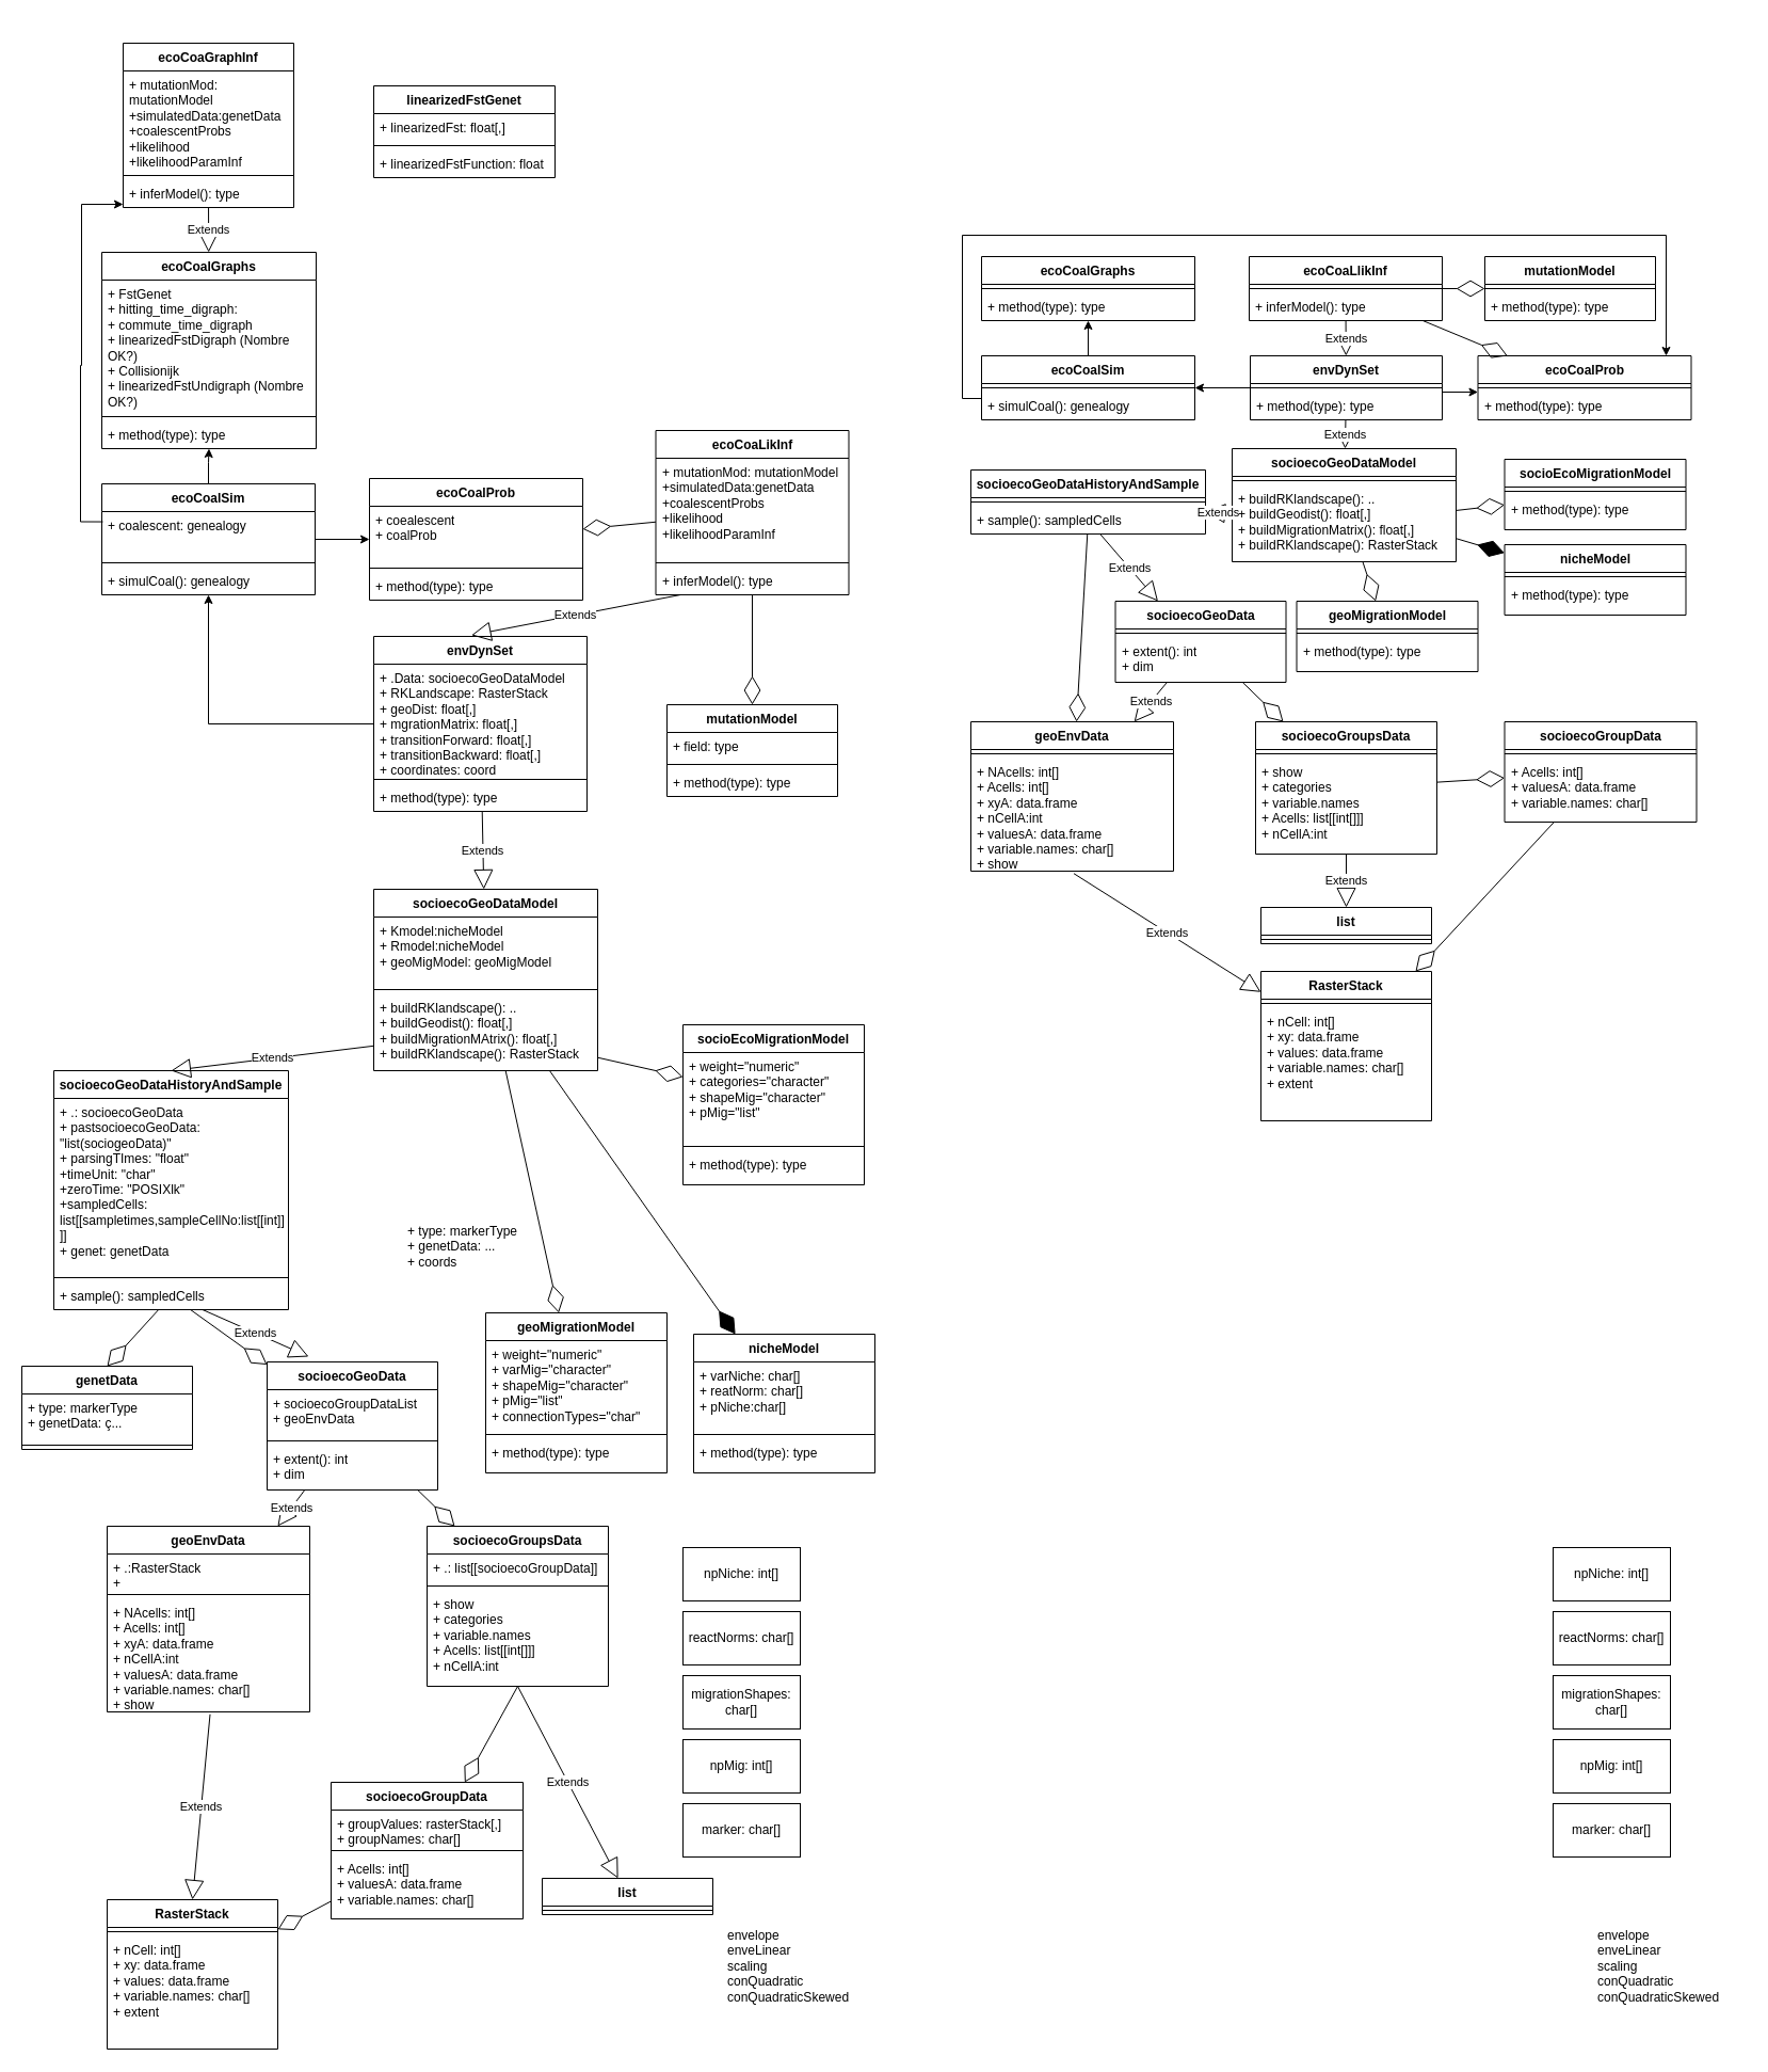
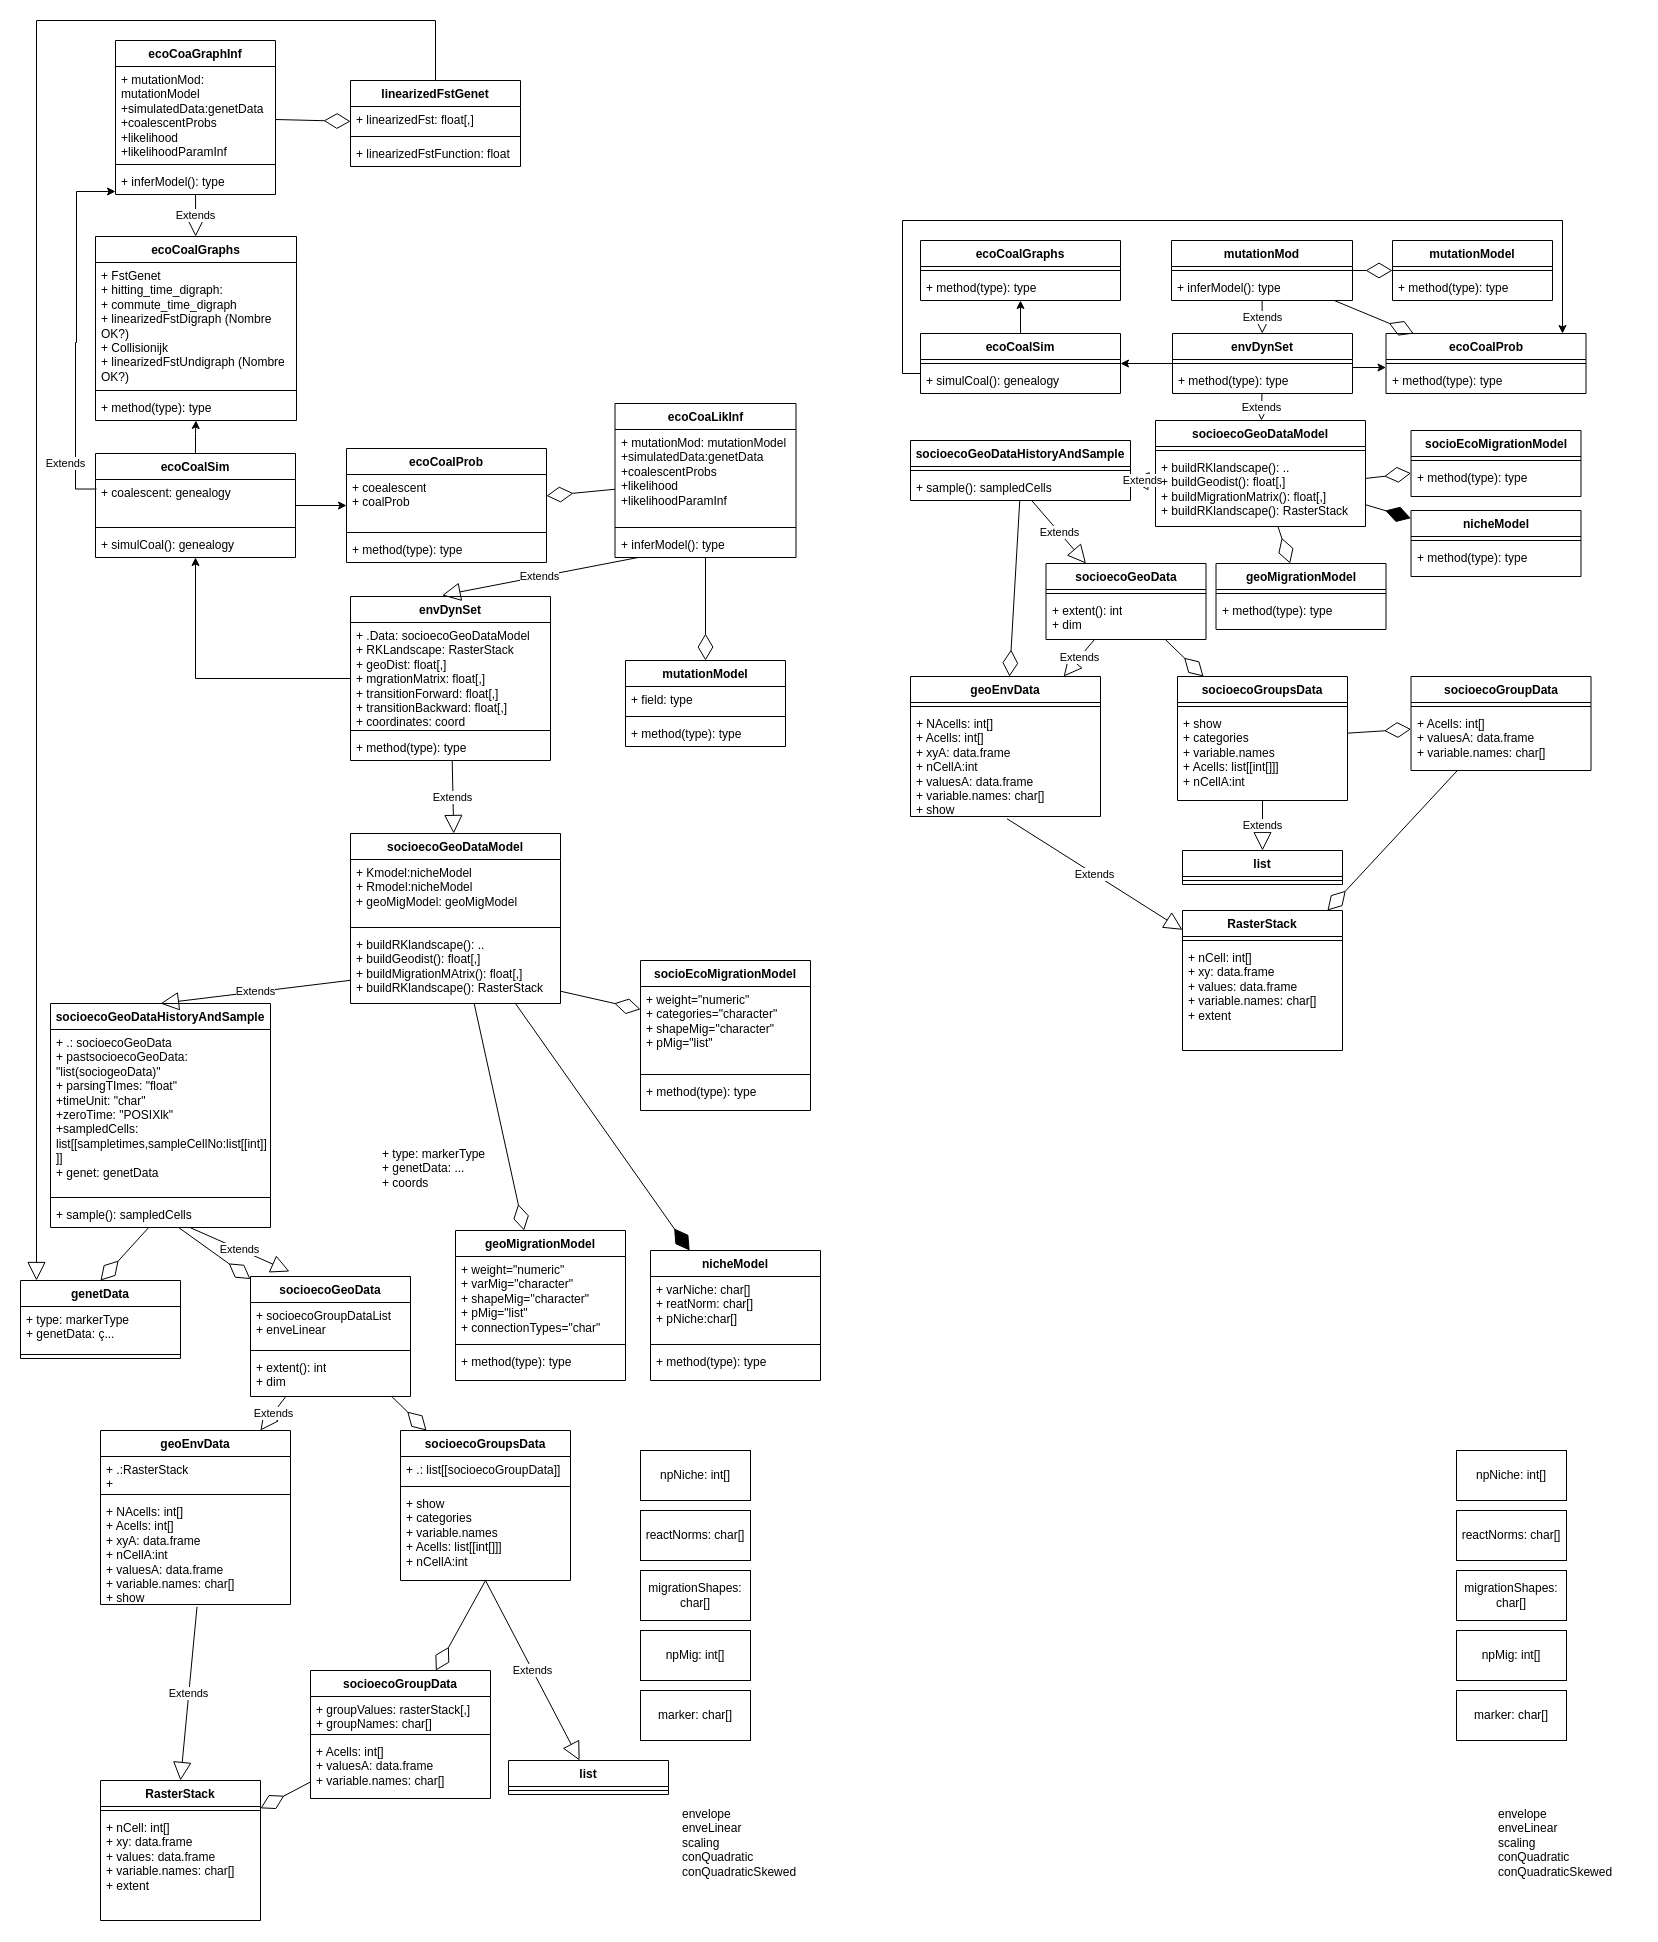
+ <mxCell id="183" value="" style="endArrow=diamondThin;endFill=0;endSize=24;html=1;rounded=0;" edge="1" parent="1" source="98" target="178"><mxGeometry width="160" relative="1" as="geometry"><mxPoint x="476" y="390" as="sourcePoint" /><mxPoint x="636" y="390" as="targetPoint" /></mxGeometry></mxCell>
- <mxCell id="168" value="ecoCoaLlikInf" style="swimlane;fontStyle=1;align=center;verticalAlign=top;childLayout=stackLayout;horizontal=1;startSize=26;horizontalStack=0;resizeParent=1;resizeParentMax=0;resizeLast=0;collapsible=1;marginBottom=0;whiteSpace=wrap;html=1;" parent="1" vertex="1"><mxGeometry x="1171" y="240" width="181" height="60" as="geometry" /></mxCell>
+ <mxCell id="168" value="mutationMod" style="swimlane;fontStyle=1;align=center;verticalAlign=top;childLayout=stackLayout;horizontal=1;startSize=26;horizontalStack=0;resizeParent=1;resizeParentMax=0;resizeLast=0;collapsible=1;marginBottom=0;whiteSpace=wrap;html=1;" parent="1" vertex="1"><mxGeometry x="1171" y="240" width="181" height="60" as="geometry" /></mxCell>
+ <mxCell id="182" value="Extends" style="endArrow=block;endSize=16;endFill=0;html=1;rounded=0;" edge="1" parent="1" source="178" target="87"><mxGeometry x="0.05" y="29" width="160" relative="1" as="geometry"><mxPoint x="420" y="355.51" as="sourcePoint" /><mxPoint x="580" y="355.51" as="targetPoint" /><Array as="points"><mxPoint x="435" y="20" /><mxPoint x="36" y="20" /><mxPoint x="36" y="1280" /></Array><mxPoint as="offset" /></mxGeometry></mxCell>
- <mxCell id="19" value="&lt;div&gt;+&amp;nbsp;socioecoGroupDataList&lt;/div&gt;&lt;div&gt;+ geoEnvData&lt;/div&gt;" style="text;strokeColor=none;fillColor=none;align=left;verticalAlign=top;spacingLeft=4;spacingRight=4;overflow=hidden;rotatable=0;points=[[0,0.5],[1,0.5]];portConstraint=eastwest;whiteSpace=wrap;html=1;" parent="18" vertex="1"><mxGeometry y="26" width="160" height="44" as="geometry" /></mxCell>
+ <mxCell id="19" value="&lt;div&gt;+&amp;nbsp;socioecoGroupDataList&lt;/div&gt;&lt;div&gt;+ enveLinear&lt;/div&gt;" style="text;strokeColor=none;fillColor=none;align=left;verticalAlign=top;spacingLeft=4;spacingRight=4;overflow=hidden;rotatable=0;points=[[0,0.5],[1,0.5]];portConstraint=eastwest;whiteSpace=wrap;html=1;" parent="18" vertex="1"><mxGeometry y="26" width="160" height="44" as="geometry" /></mxCell>
